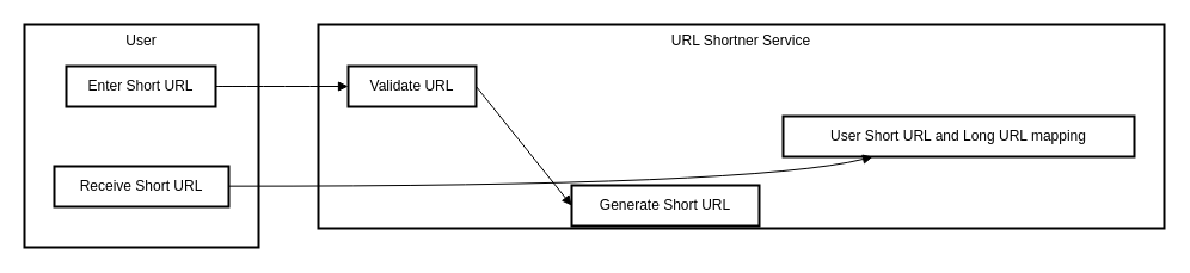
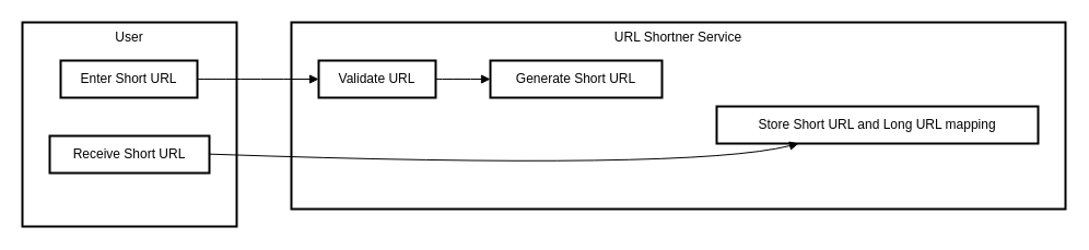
- <mxCell id="7" value="User Short URL and Long URL mapping" style="whiteSpace=wrap;strokeWidth=2;" vertex="1" parent="1"><mxGeometry x="655" y="97" width="294" height="34" as="geometry" /></mxCell>
+ <mxCell id="7" value="Store Short URL and Long URL mapping" style="whiteSpace=wrap;strokeWidth=2;" vertex="1" parent="1"><mxGeometry x="655" y="97" width="294" height="34" as="geometry" /></mxCell>
- <mxCell id="3" value="Receive Short URL" style="whiteSpace=wrap;strokeWidth=2;" vertex="1" parent="1"><mxGeometry x="45" y="139" width="146" height="34" as="geometry" /></mxCell>
+ <mxCell id="3" value="Receive Short URL" style="whiteSpace=wrap;strokeWidth=2;" vertex="1" parent="1"><mxGeometry x="45" y="124" width="146" height="34" as="geometry" /></mxCell>
- <mxCell id="5" value="Generate Short URL" style="whiteSpace=wrap;strokeWidth=2;" vertex="1" parent="1"><mxGeometry x="478" y="155" width="157" height="34" as="geometry" /></mxCell>
+ <mxCell id="5" value="Generate Short URL" style="whiteSpace=wrap;strokeWidth=2;" vertex="1" parent="1"><mxGeometry x="448" y="55" width="157" height="34" as="geometry" /></mxCell>
